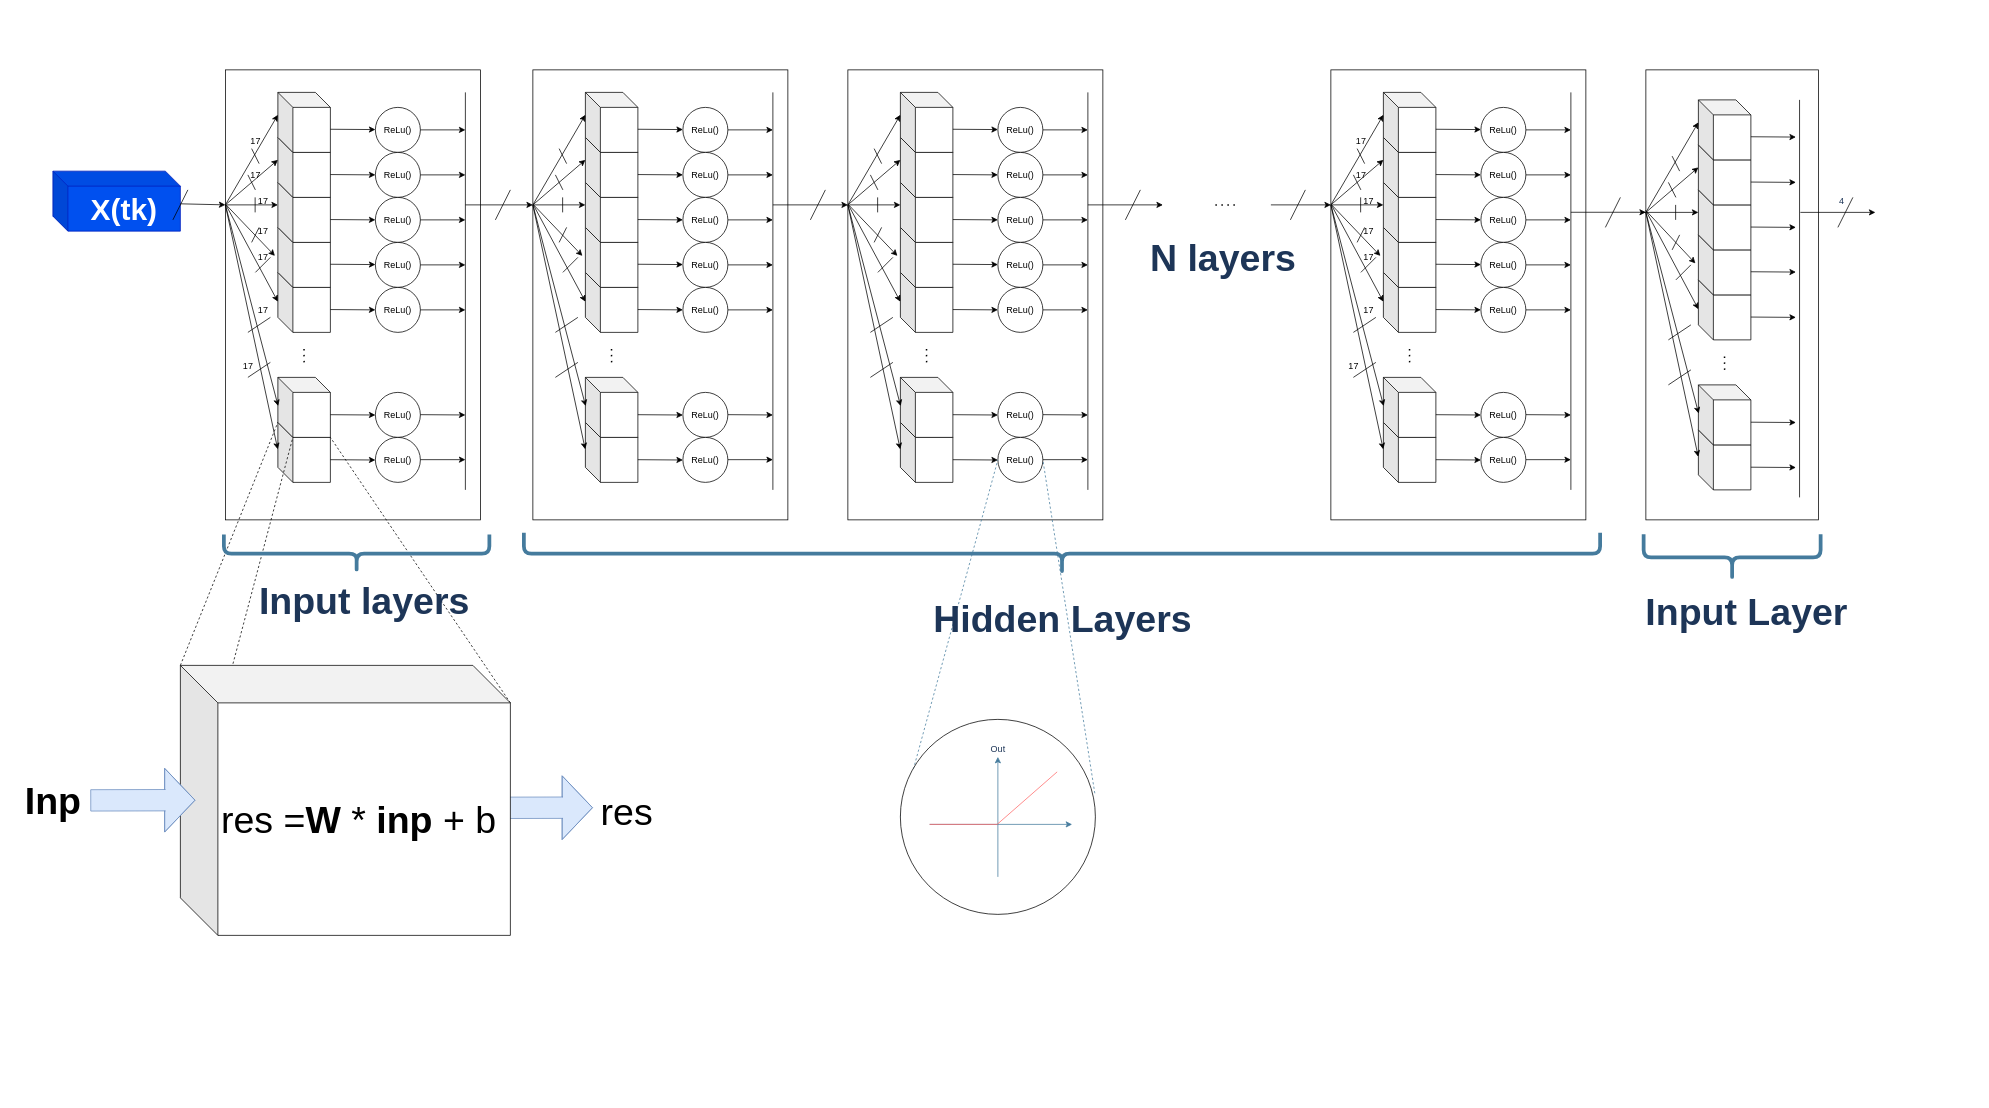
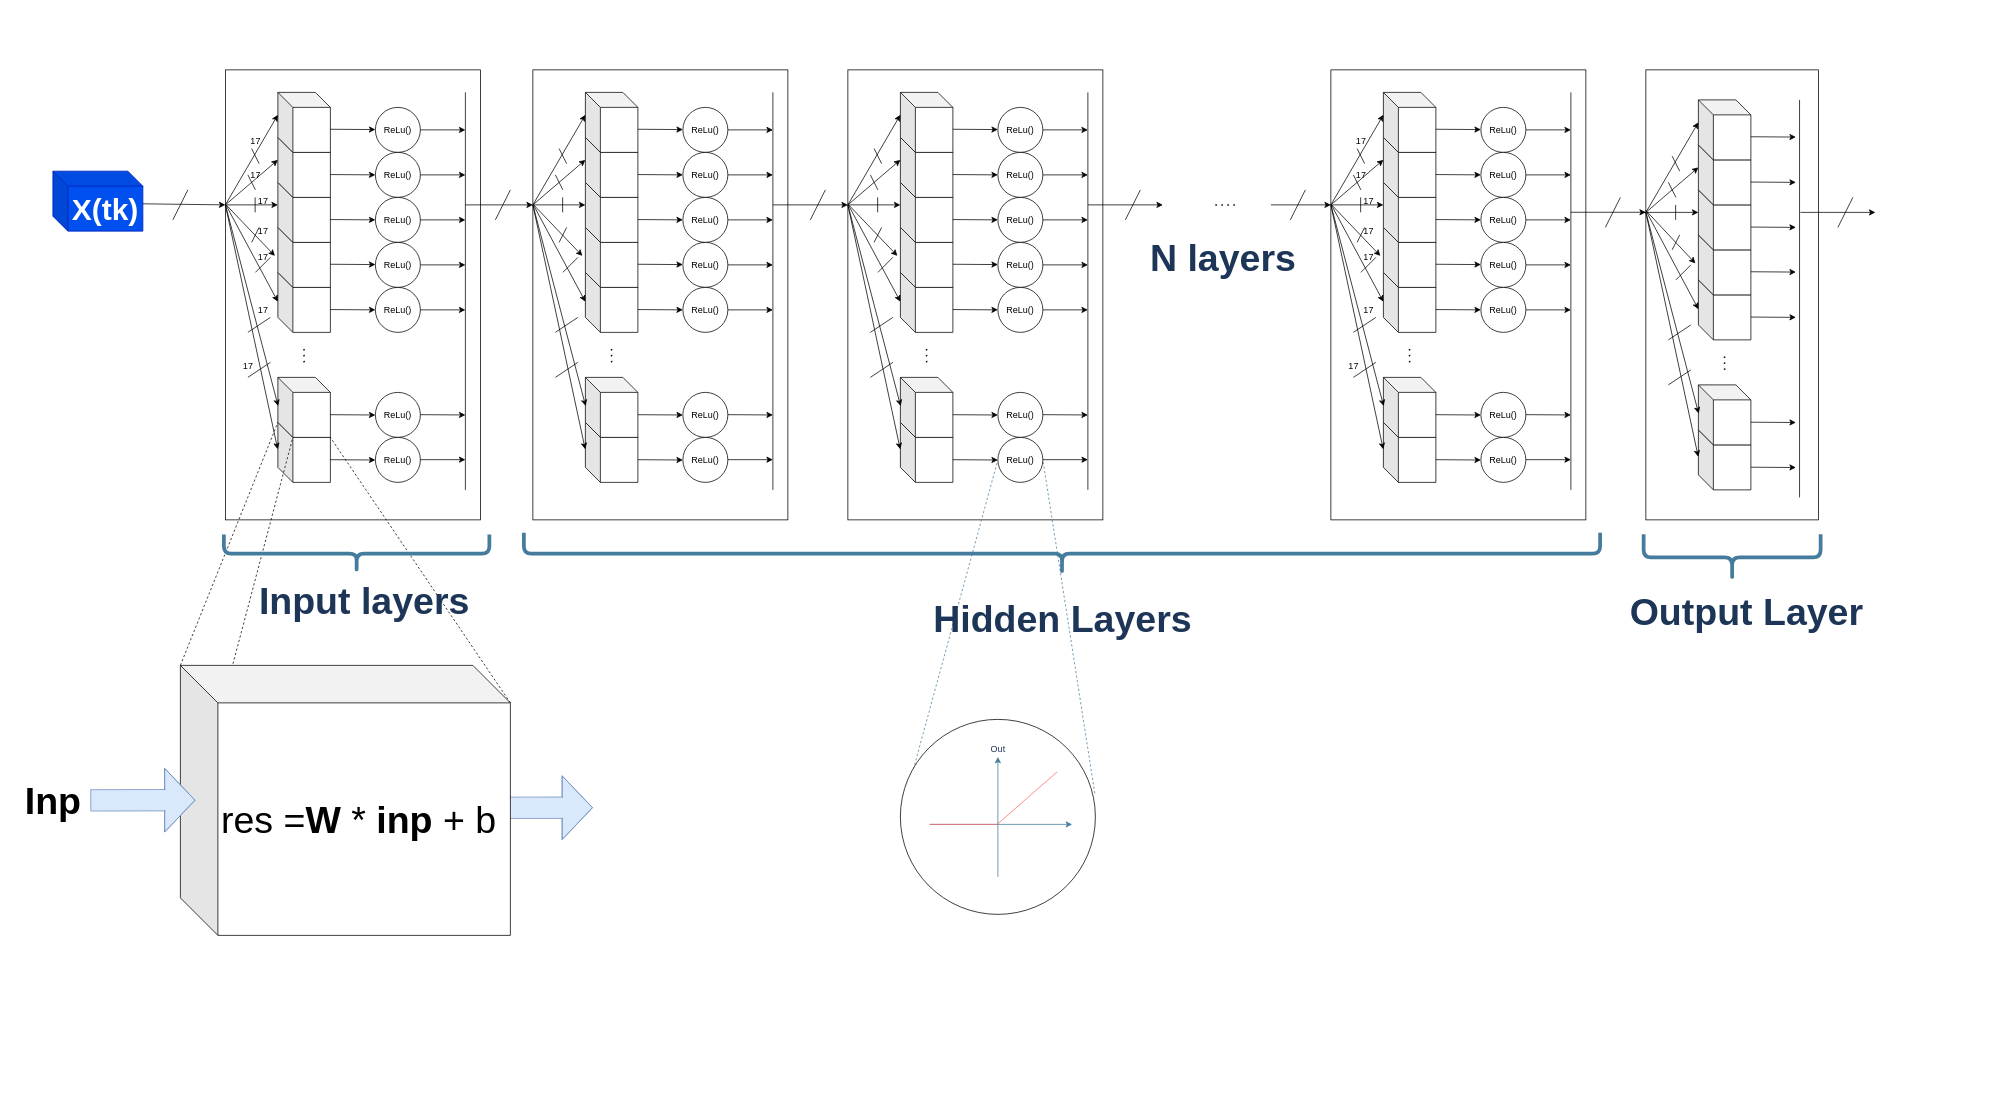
- <mxCell id="2" value="&lt;font style=&quot;font-size: 40px;&quot;&gt;&lt;b&gt;X(tk)&lt;/b&gt;&lt;/font&gt;" style="shape=cube;whiteSpace=wrap;html=1;boundedLbl=1;backgroundOutline=1;darkOpacity=0.05;darkOpacity2=0.1;fillColor=#0050ef;strokeColor=#001DBC;fontColor=#ffffff;" vertex="1" parent="1"><mxGeometry x="70" y="227.5" width="170" height="80" as="geometry" /></mxCell>
+ <mxCell id="2" value="&lt;font style=&quot;font-size: 40px;&quot;&gt;&lt;b&gt;X(tk)&lt;/b&gt;&lt;/font&gt;" style="shape=cube;whiteSpace=wrap;html=1;boundedLbl=1;backgroundOutline=1;darkOpacity=0.05;darkOpacity2=0.1;fillColor=#0050ef;strokeColor=#001DBC;fontColor=#ffffff;" vertex="1" parent="1"><mxGeometry x="70" y="227.5" width="120" height="80" as="geometry" /></mxCell>
- <mxCell id="259" value="4" style="text;html=1;align=center;verticalAlign=middle;resizable=0;points=[];autosize=1;strokeColor=none;fillColor=none;fontSize=12;fontColor=#1D3557;" vertex="1" parent="230"><mxGeometry x="246" y="110" width="30" height="30" as="geometry" /></mxCell>
- <mxCell id="266" value="&lt;b&gt;Input Layer&lt;/b&gt;" style="text;html=1;align=center;verticalAlign=middle;resizable=0;points=[];autosize=1;strokeColor=none;fillColor=none;fontSize=50;fontColor=#1D3557;strokeWidth=5;" vertex="1" parent="227"><mxGeometry y="656" width="336" height="72" as="geometry" /></mxCell>
+ <mxCell id="266" value="&lt;b&gt;Output Layer&lt;/b&gt;" style="text;html=1;align=center;verticalAlign=middle;resizable=0;points=[];autosize=1;strokeColor=none;fillColor=none;fontSize=50;fontColor=#1D3557;strokeWidth=5;" vertex="1" parent="227"><mxGeometry y="656" width="336" height="72" as="geometry" /></mxCell>
- <mxCell id="278" value="res" style="text;html=1;align=center;verticalAlign=middle;resizable=0;points=[];autosize=1;strokeColor=none;fillColor=none;fontSize=50;" vertex="1" parent="273"><mxGeometry x="770" y="160" width="90" height="70" as="geometry" /></mxCell>
